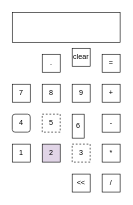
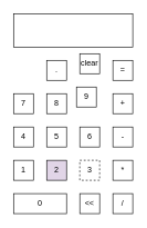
- <mxCell id="4" value="9" style="rounded=0;whiteSpace=wrap;html=1;" vertex="1" parent="1"><mxGeometry x="120" y="140" width="30" height="30" as="geometry" /></mxCell>
+ <mxCell id="4" value="9" style="rounded=0;whiteSpace=wrap;html=1;" vertex="1" parent="1"><mxGeometry x="115" y="130" width="30" height="30" as="geometry" /></mxCell>
- <mxCell id="5" value="4" style="whiteSpace=wrap;html=1;rounded=1;" vertex="1" parent="1"><mxGeometry x="20" y="190" width="30" height="30" as="geometry" /></mxCell>
+ <mxCell id="5" value="4" style="rounded=0;whiteSpace=wrap;html=1;" vertex="1" parent="1"><mxGeometry x="20" y="190" width="30" height="30" as="geometry" /></mxCell>
- <mxCell id="6" value="5" style="rounded=0;whiteSpace=wrap;html=1;dashed=1;" vertex="1" parent="1"><mxGeometry x="70" y="190" width="30" height="30" as="geometry" /></mxCell>
+ <mxCell id="6" value="5" style="rounded=0;whiteSpace=wrap;html=1;" vertex="1" parent="1"><mxGeometry x="70" y="190" width="30" height="30" as="geometry" /></mxCell>
- <mxCell id="7" value="6" style="rounded=0;whiteSpace=wrap;html=1;" vertex="1" parent="1"><mxGeometry x="120" y="190" width="20" height="40" as="geometry" /></mxCell>
+ <mxCell id="7" value="6" style="rounded=0;whiteSpace=wrap;html=1;" vertex="1" parent="1"><mxGeometry x="120" y="190" width="30" height="30" as="geometry" /></mxCell>
+ <mxCell id="11" value="0" style="rounded=0;whiteSpace=wrap;html=1;" vertex="1" parent="1"><mxGeometry x="20" y="290" width="80" height="30" as="geometry" /></mxCell>
